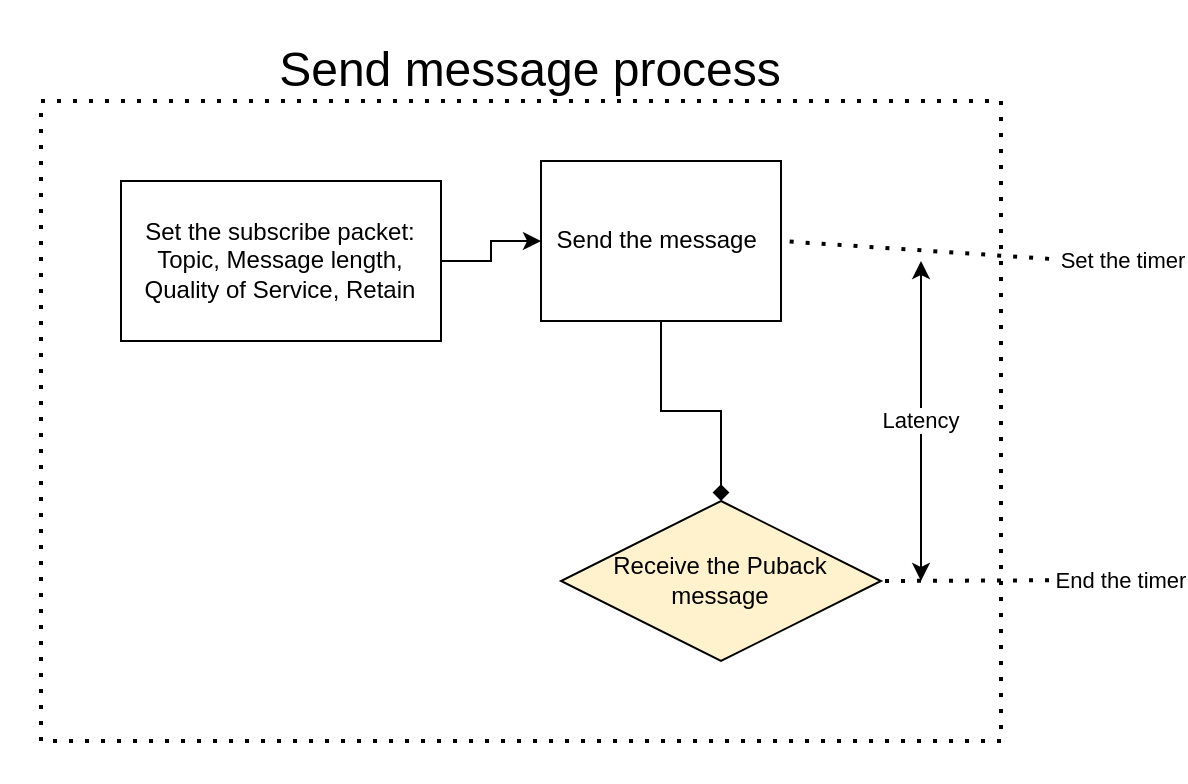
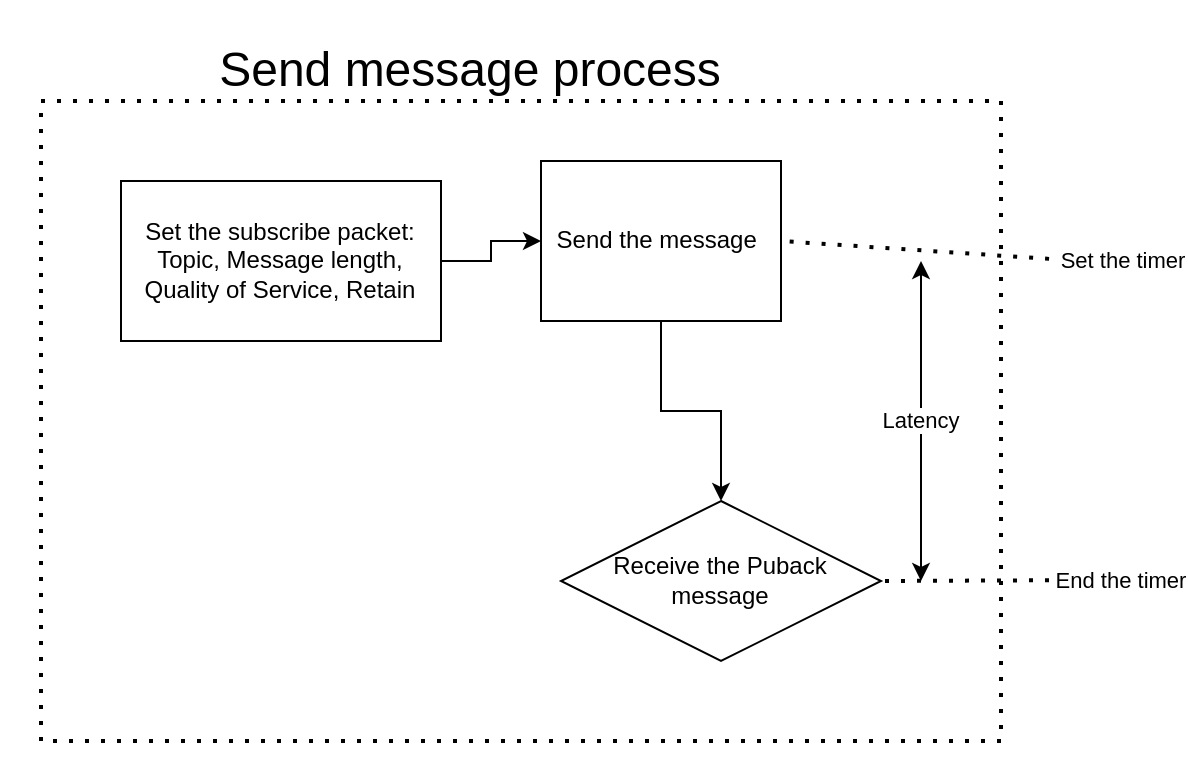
- <mxCell id="9" value="&lt;font style=&quot;font-size: 24px;&quot;&gt;Send message process&lt;/font&gt;" style="text;html=1;strokeColor=none;fillColor=none;align=center;verticalAlign=middle;whiteSpace=wrap;rounded=0;" vertex="1" parent="1"><mxGeometry x="130" y="20" width="270" height="30" as="geometry" /></mxCell>
+ <mxCell id="9" value="&lt;font style=&quot;font-size: 24px;&quot;&gt;Send message process&lt;/font&gt;" style="text;html=1;strokeColor=none;fillColor=none;align=center;verticalAlign=middle;whiteSpace=wrap;rounded=0;" vertex="1" parent="1"><mxGeometry x="100" y="20" width="270" height="30" as="geometry" /></mxCell>
- <mxCell id="4" value="" style="edgeStyle=orthogonalEdgeStyle;rounded=0;orthogonalLoop=1;jettySize=auto;html=1;endArrow=diamond;" edge="1" parent="1" source="5" target="6"><mxGeometry relative="1" as="geometry" /></mxCell>
+ <mxCell id="4" value="" style="edgeStyle=orthogonalEdgeStyle;rounded=0;orthogonalLoop=1;jettySize=auto;html=1;" edge="1" parent="1" source="5" target="6"><mxGeometry relative="1" as="geometry" /></mxCell>
- <mxCell id="6" value="Receive the Puback message" style="rhombus;whiteSpace=wrap;html=1;rounded=0;fillColor=#fff2cc;" vertex="1" parent="1"><mxGeometry x="280" y="250" width="160" height="80" as="geometry" /></mxCell>
+ <mxCell id="6" value="Receive the Puback message" style="rhombus;whiteSpace=wrap;html=1;rounded=0;" vertex="1" parent="1"><mxGeometry x="280" y="250" width="160" height="80" as="geometry" /></mxCell>
